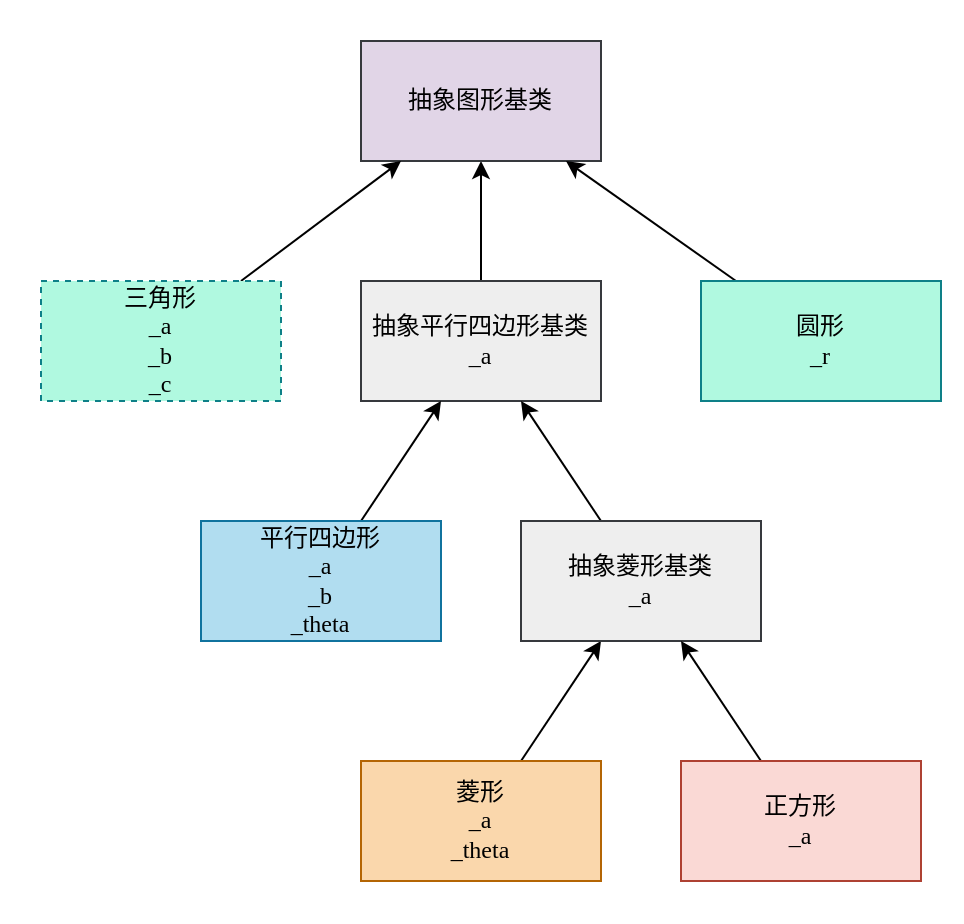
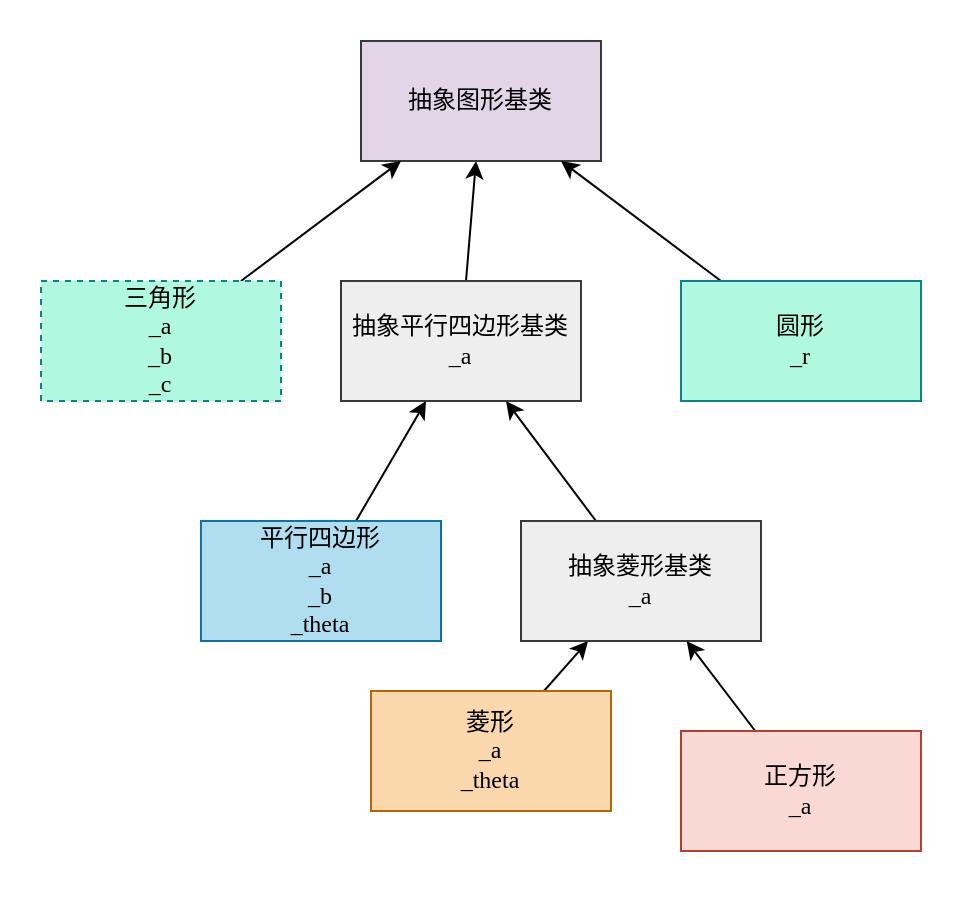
- <mxCell id="3" value="&lt;font face=&quot;consolas&quot;&gt;抽象平行四边形基类&lt;br&gt;_a&lt;/font&gt;" style="rounded=0;whiteSpace=wrap;html=1;fillColor=#EEEEEE;strokeColor=#36393D;" parent="1" vertex="1"><mxGeometry x="180" y="140" width="120" height="60" as="geometry" /></mxCell>
+ <mxCell id="3" value="&lt;font face=&quot;consolas&quot;&gt;抽象平行四边形基类&lt;br&gt;_a&lt;/font&gt;" style="rounded=0;whiteSpace=wrap;html=1;fillColor=#EEEEEE;strokeColor=#36393D;" parent="1" vertex="1"><mxGeometry x="170" y="140" width="120" height="60" as="geometry" /></mxCell>
- <mxCell id="16" value="&lt;font face=&quot;consolas&quot;&gt;圆形&lt;br&gt;_r&lt;br&gt;&lt;/font&gt;" style="rounded=0;whiteSpace=wrap;html=1;fillColor=#B0F9E0;strokeColor=#0E8088;" parent="1" vertex="1"><mxGeometry x="350" y="140" width="120" height="60" as="geometry" /></mxCell>
+ <mxCell id="16" value="&lt;font face=&quot;consolas&quot;&gt;圆形&lt;br&gt;_r&lt;br&gt;&lt;/font&gt;" style="rounded=0;whiteSpace=wrap;html=1;fillColor=#B0F9E0;strokeColor=#0E8088;" parent="1" vertex="1"><mxGeometry x="340" y="140" width="120" height="60" as="geometry" /></mxCell>
- <mxCell id="8" value="&lt;font face=&quot;consolas&quot;&gt;菱形&lt;br&gt;_a&lt;br&gt;_theta&lt;br&gt;&lt;/font&gt;" style="rounded=0;whiteSpace=wrap;html=1;fillColor=#fad7ac;strokeColor=#b46504;" parent="1" vertex="1"><mxGeometry x="180" y="380" width="120" height="60" as="geometry" /></mxCell>
+ <mxCell id="8" value="&lt;font face=&quot;consolas&quot;&gt;菱形&lt;br&gt;_a&lt;br&gt;_theta&lt;br&gt;&lt;/font&gt;" style="rounded=0;whiteSpace=wrap;html=1;fillColor=#fad7ac;strokeColor=#b46504;" parent="1" vertex="1"><mxGeometry x="185" y="345" width="120" height="60" as="geometry" /></mxCell>
- <mxCell id="11" value="&lt;font face=&quot;consolas&quot;&gt;正方形&lt;br&gt;_a&lt;br&gt;&lt;/font&gt;" style="rounded=0;whiteSpace=wrap;html=1;fillColor=#fad9d5;strokeColor=#ae4132;" parent="1" vertex="1"><mxGeometry x="340" y="380" width="120" height="60" as="geometry" /></mxCell>
+ <mxCell id="11" value="&lt;font face=&quot;consolas&quot;&gt;正方形&lt;br&gt;_a&lt;br&gt;&lt;/font&gt;" style="rounded=0;whiteSpace=wrap;html=1;fillColor=#fad9d5;strokeColor=#ae4132;" parent="1" vertex="1"><mxGeometry x="340" y="365" width="120" height="60" as="geometry" /></mxCell>
